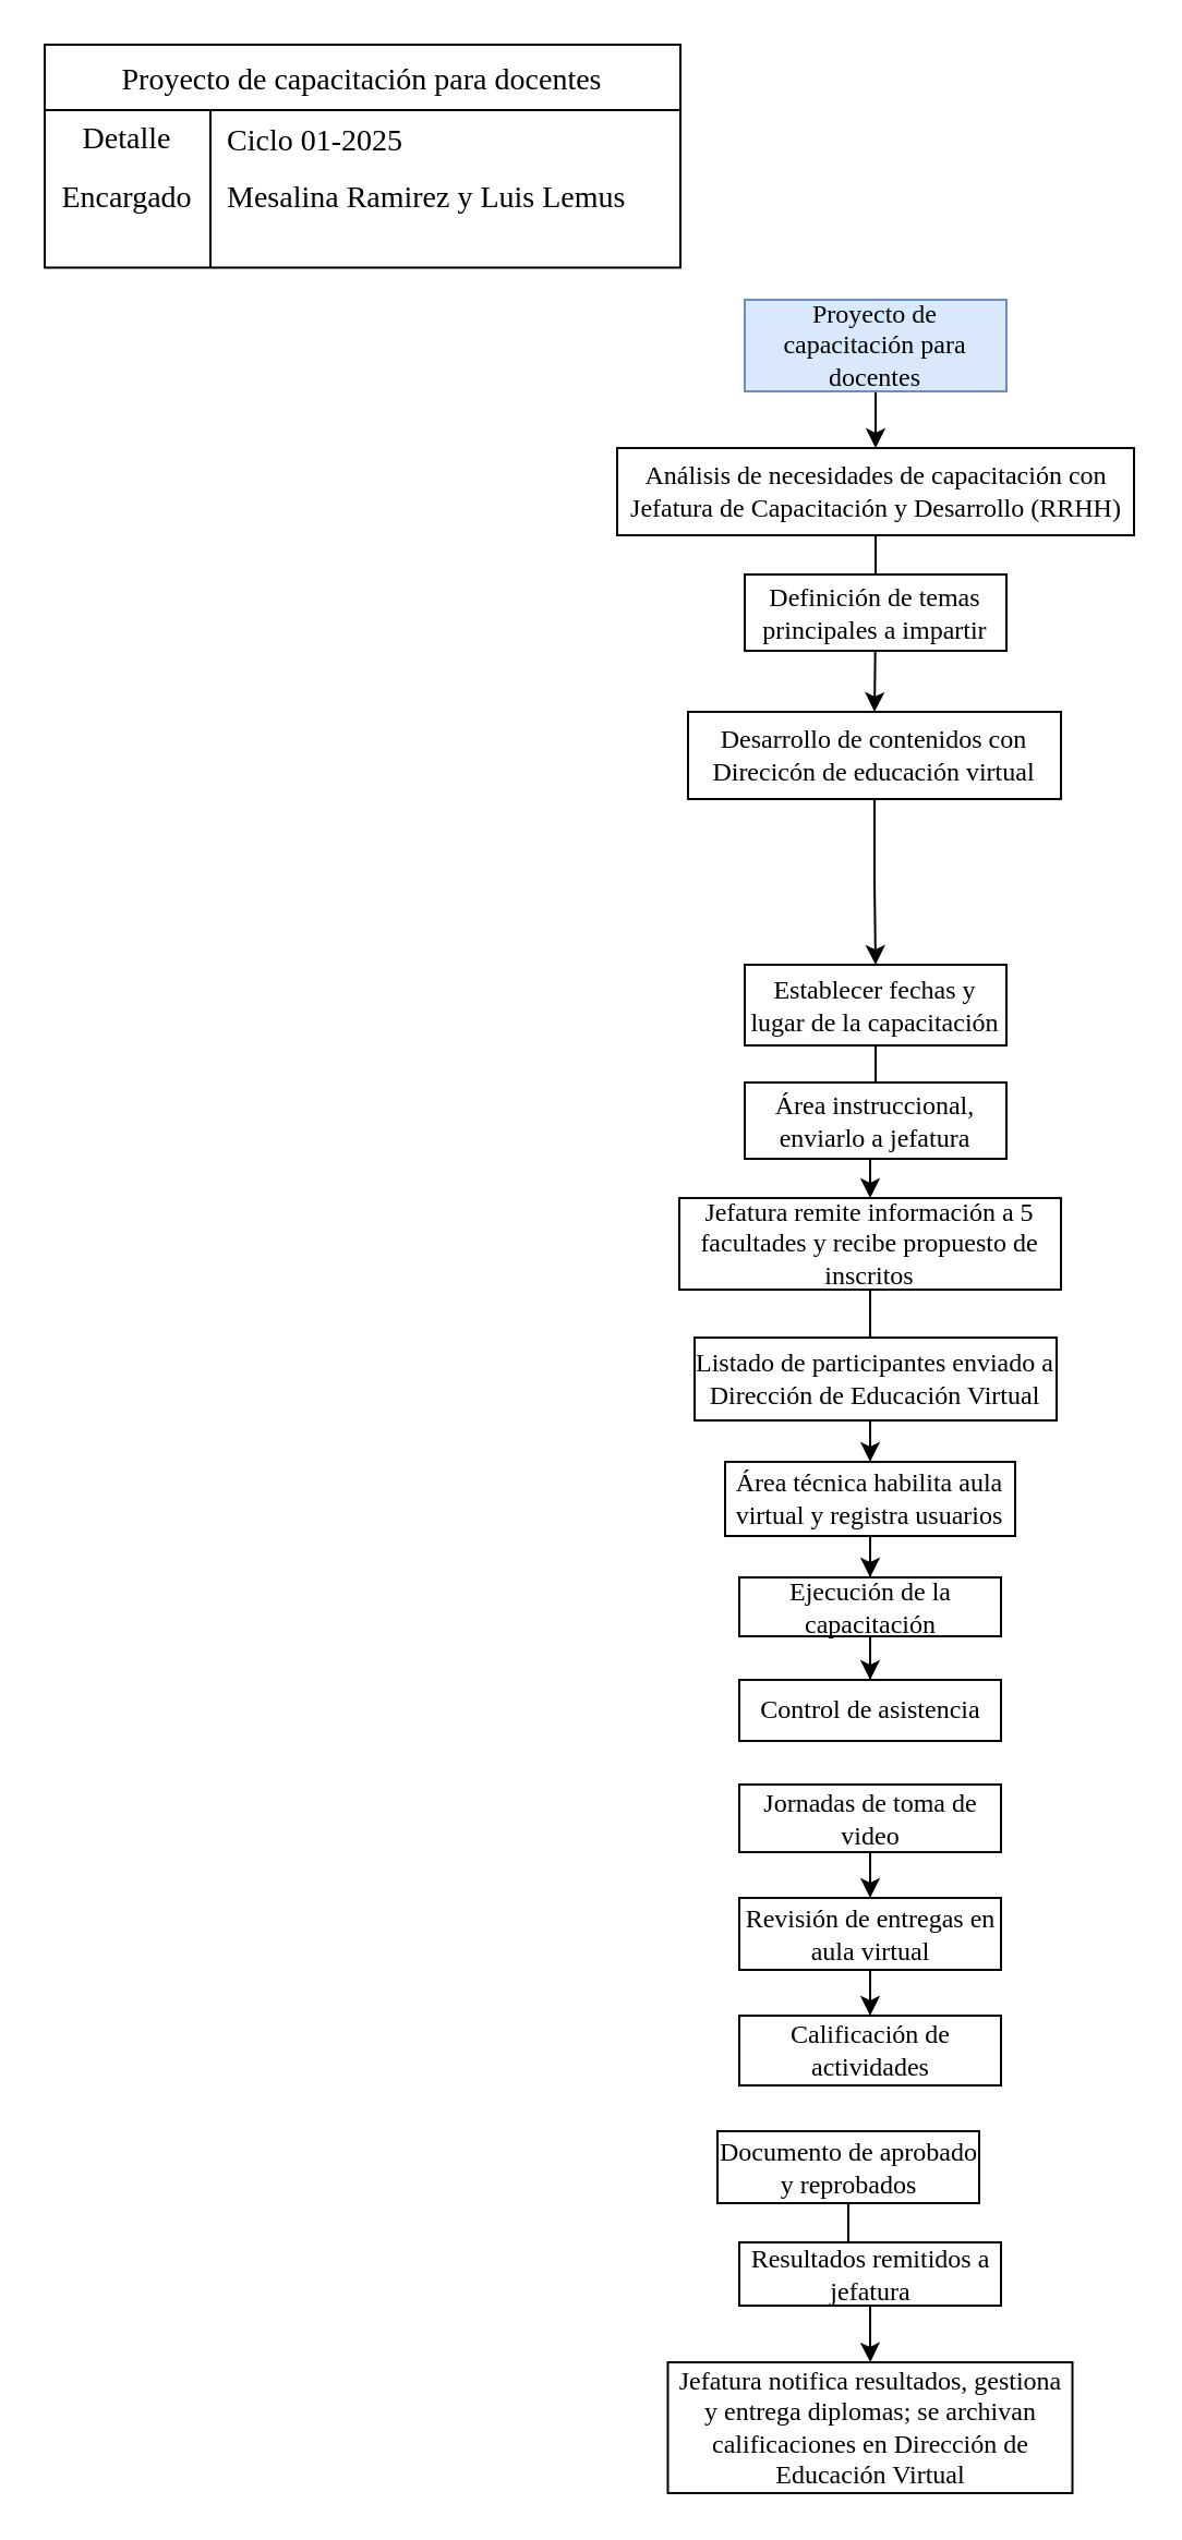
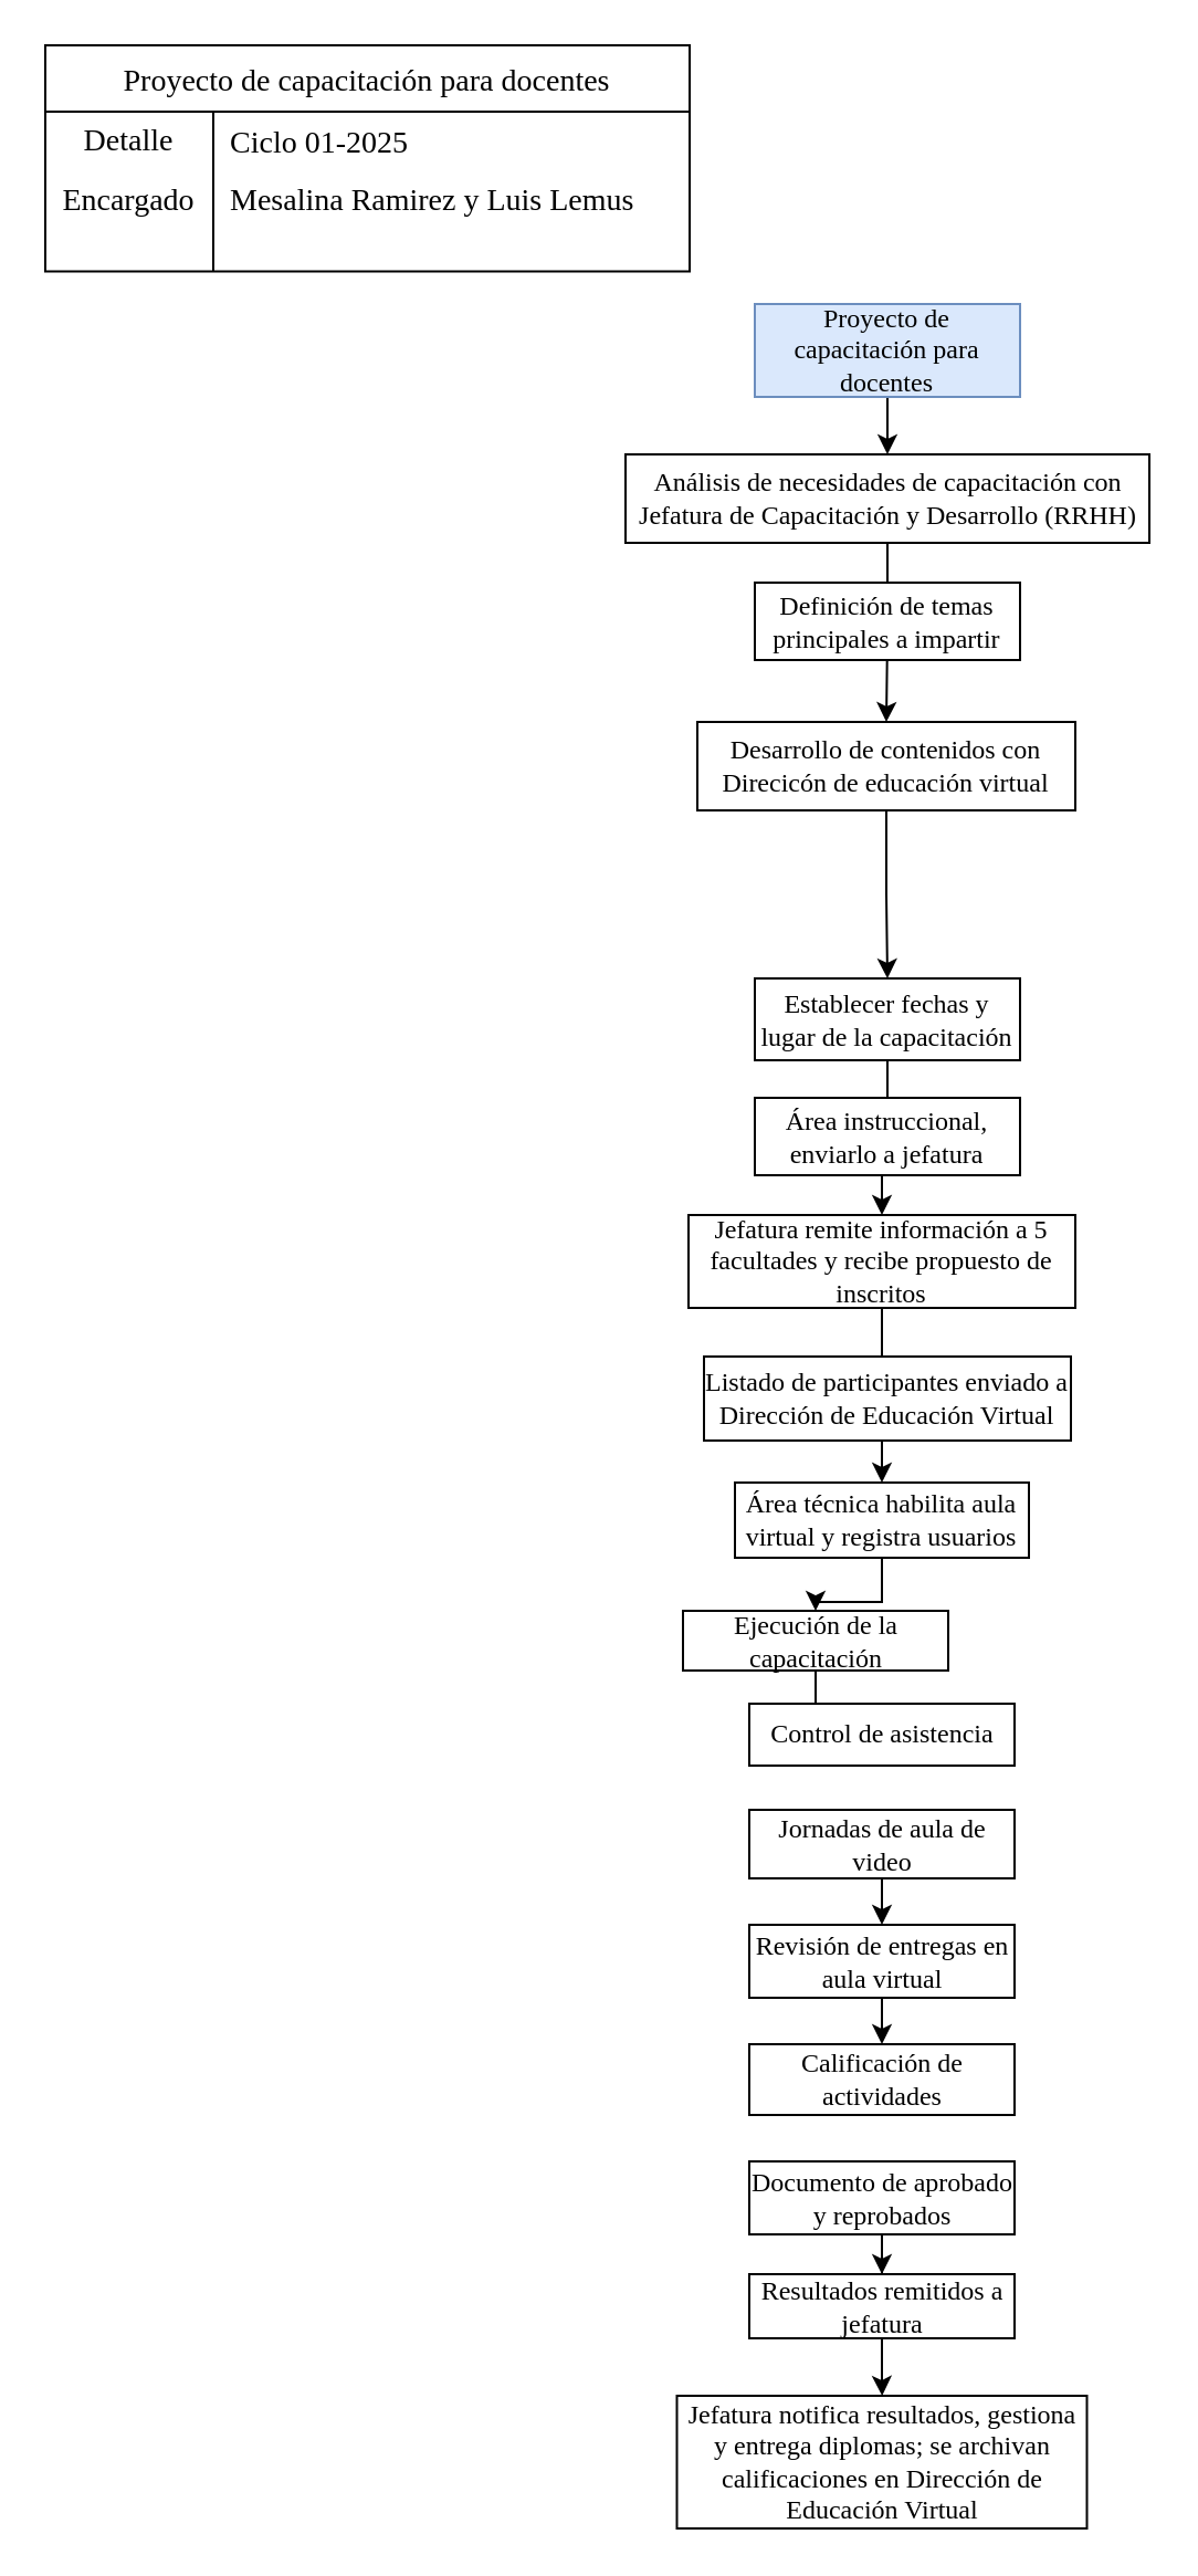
- <mxCell id="28" value="Ejecución de la capacitación" style="whiteSpace=wrap;html=1;fontFamily=Times New Roman;rounded=0;" vertex="1" parent="1"><mxGeometry x="338.5" y="723" width="120" height="27" as="geometry" /></mxCell>
+ <mxCell id="28" value="Ejecución de la capacitación" style="whiteSpace=wrap;html=1;fontFamily=Times New Roman;rounded=0;" vertex="1" parent="1"><mxGeometry x="308.5" y="728" width="120" height="27" as="geometry" /></mxCell>
- <mxCell id="31" value="Jornadas de toma de video" style="whiteSpace=wrap;html=1;fontFamily=Times New Roman;rounded=0;" vertex="1" parent="1"><mxGeometry x="338.5" y="818" width="120" height="31" as="geometry" /></mxCell>
+ <mxCell id="31" value="Jornadas de aula de video" style="whiteSpace=wrap;html=1;fontFamily=Times New Roman;rounded=0;" vertex="1" parent="1"><mxGeometry x="338.5" y="818" width="120" height="31" as="geometry" /></mxCell>
- <mxCell id="36" value="Documento de aprobado y reprobados" style="whiteSpace=wrap;html=1;fontFamily=Times New Roman;rounded=0;" vertex="1" parent="1"><mxGeometry x="328.5" y="977" width="120" height="33" as="geometry" /></mxCell>
+ <mxCell id="36" value="Documento de aprobado y reprobados" style="whiteSpace=wrap;html=1;fontFamily=Times New Roman;rounded=0;" vertex="1" parent="1"><mxGeometry x="338.5" y="977" width="120" height="33" as="geometry" /></mxCell>
